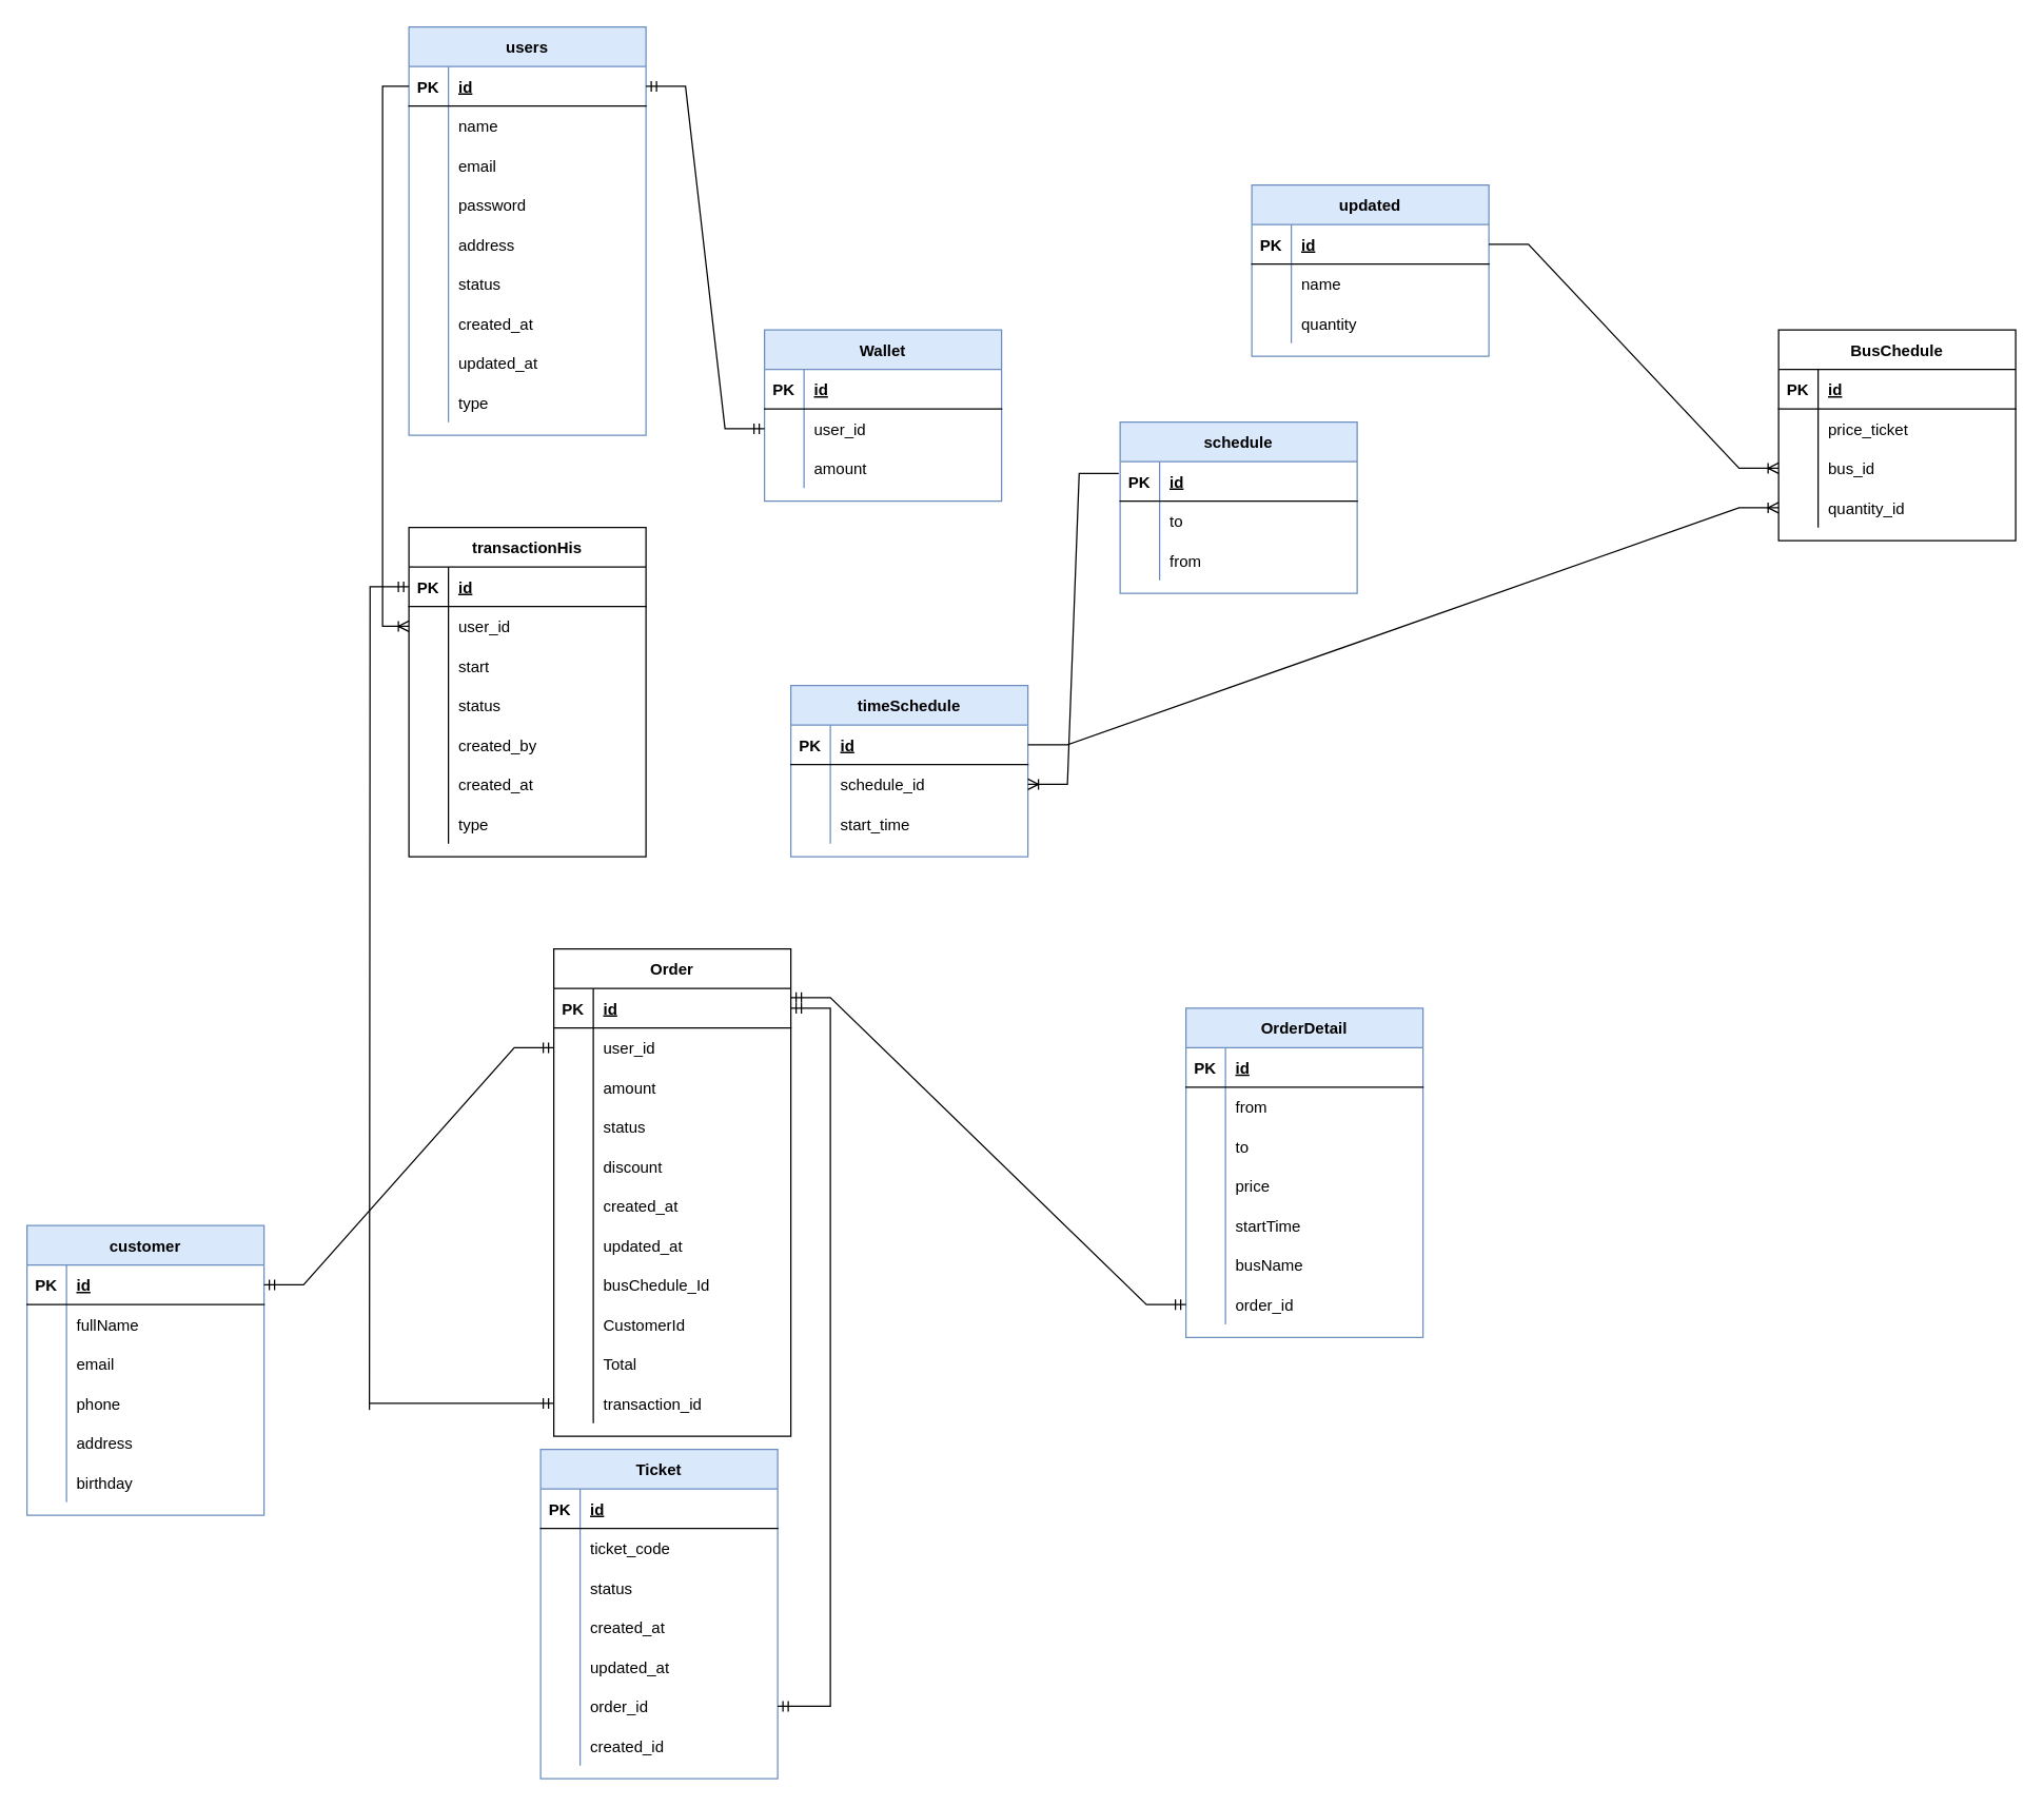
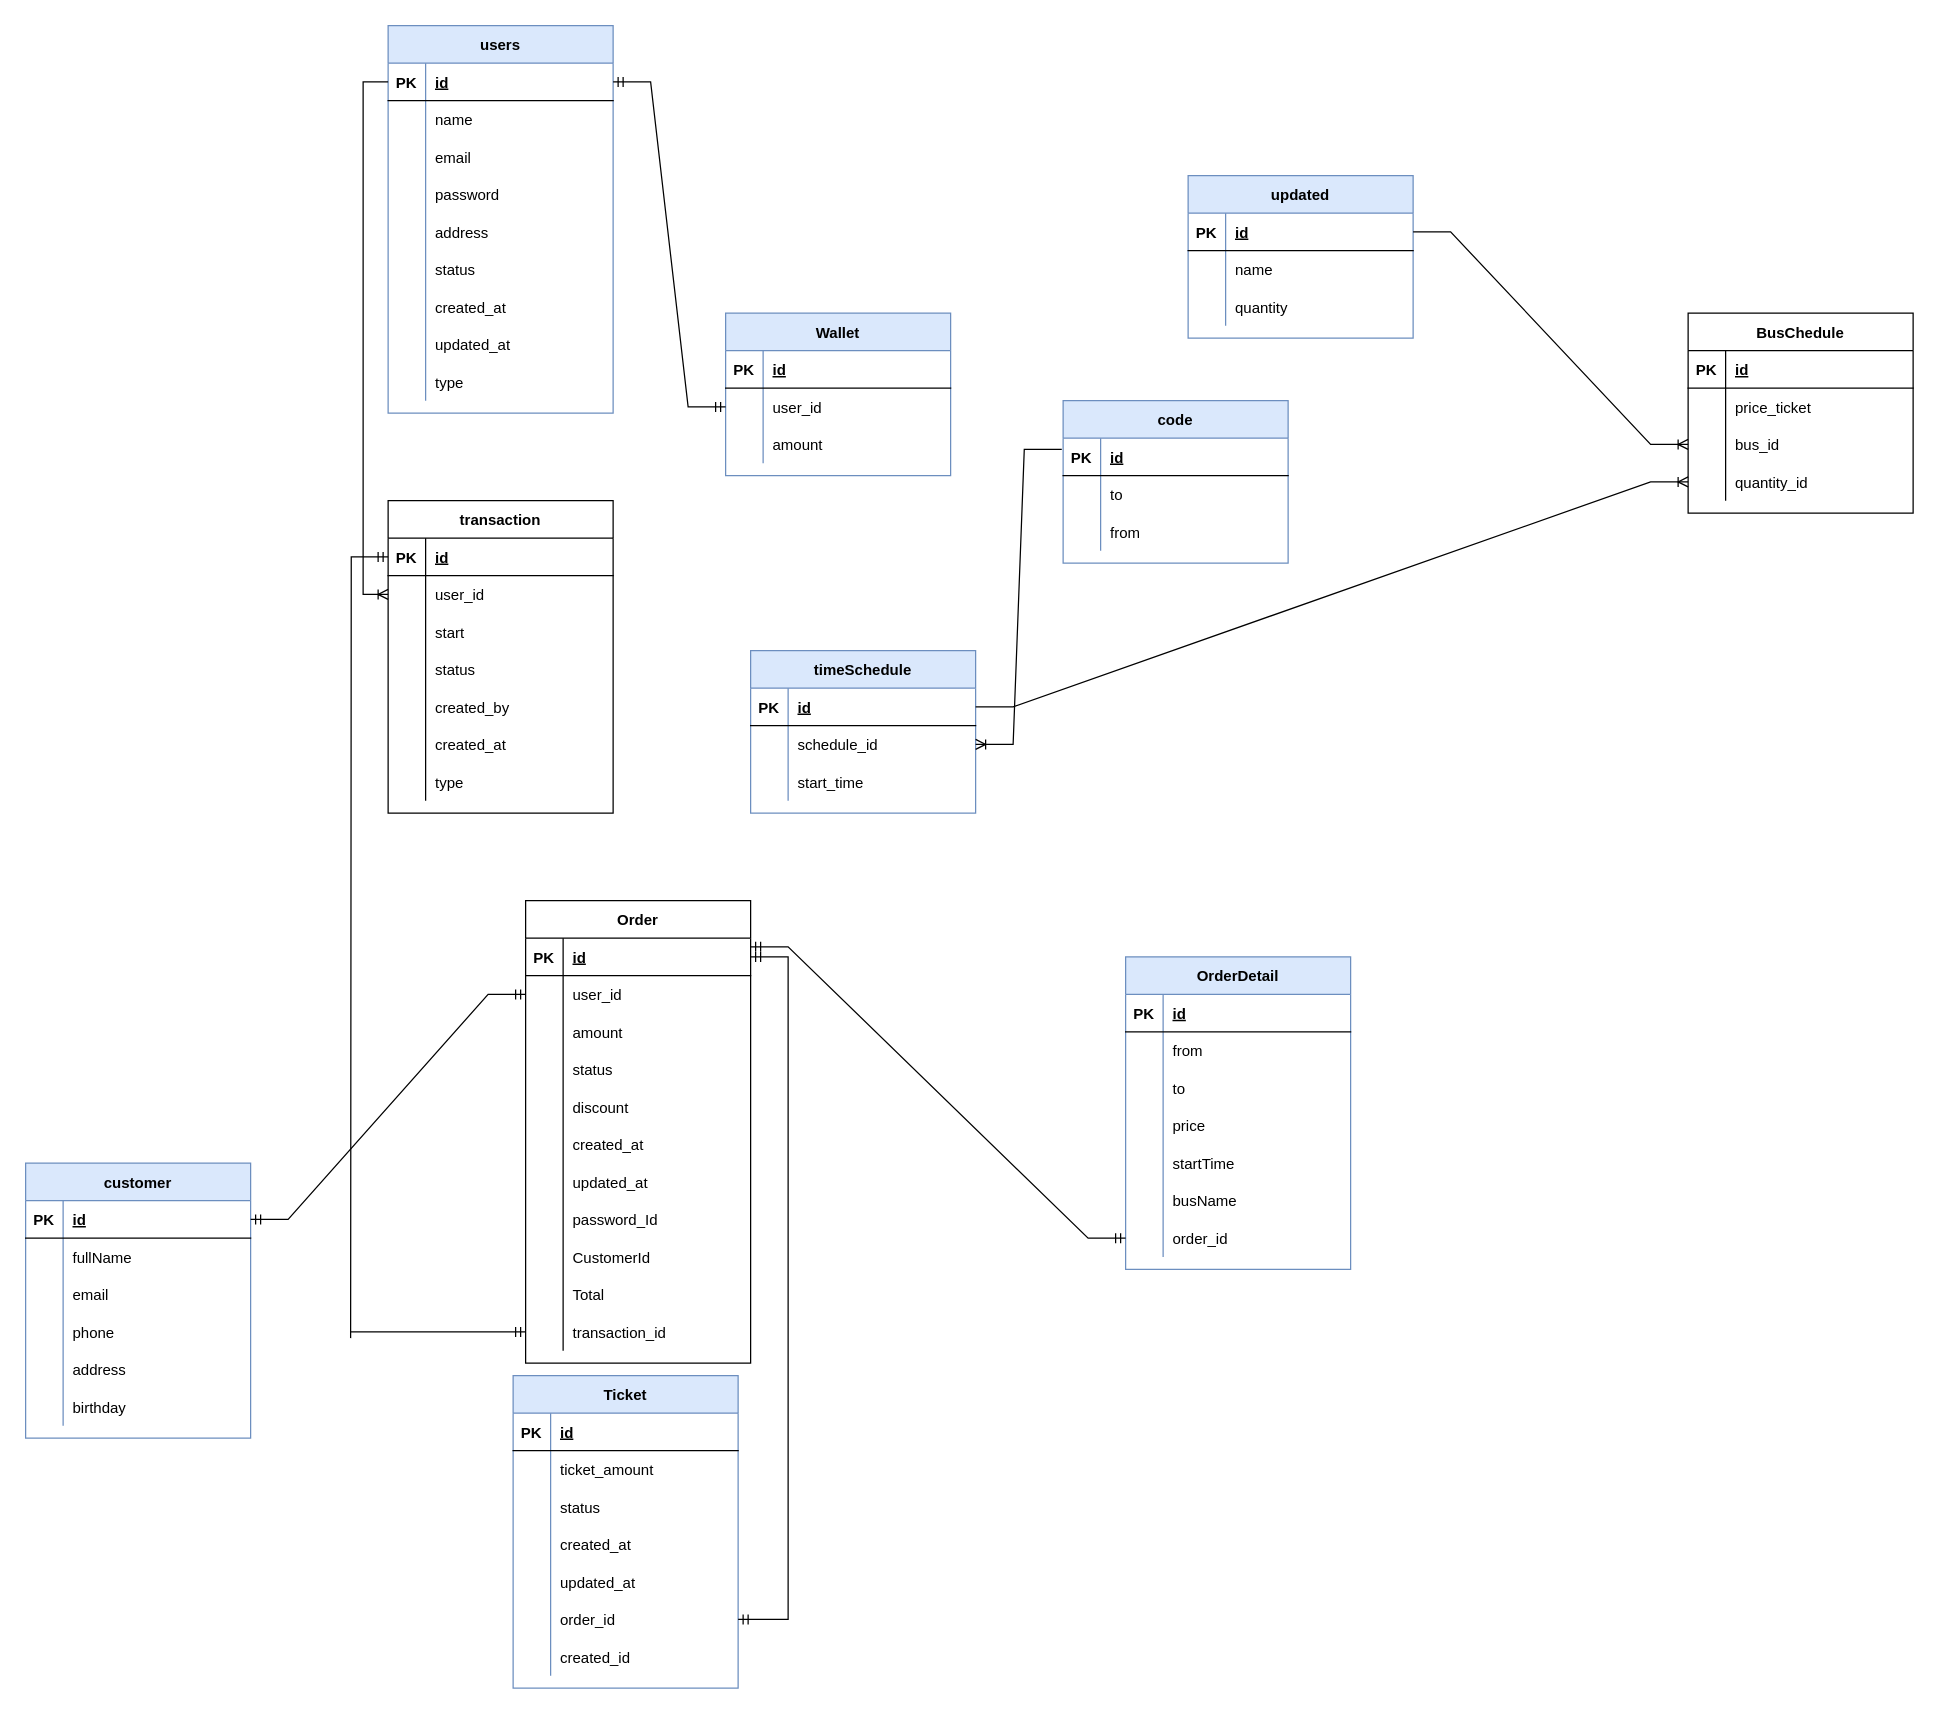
- <mxCell id="59" value="schedule" style="shape=table;startSize=30;container=1;collapsible=1;childLayout=tableLayout;fixedRows=1;rowLines=0;fontStyle=1;align=center;resizeLast=1;fillColor=#dae8fc;strokeColor=#6c8ebf;" parent="1" vertex="1"><mxGeometry x="850" y="320" width="180" height="130" as="geometry" /></mxCell>
+ <mxCell id="59" value="code" style="shape=table;startSize=30;container=1;collapsible=1;childLayout=tableLayout;fixedRows=1;rowLines=0;fontStyle=1;align=center;resizeLast=1;fillColor=#dae8fc;strokeColor=#6c8ebf;" parent="1" vertex="1"><mxGeometry x="850" y="320" width="180" height="130" as="geometry" /></mxCell>
- <mxCell id="91" value="transactionHis" style="shape=table;startSize=30;container=1;collapsible=1;childLayout=tableLayout;fixedRows=1;rowLines=0;fontStyle=1;align=center;resizeLast=1;" parent="1" vertex="1"><mxGeometry x="310" y="400" width="180" height="250" as="geometry" /></mxCell>
+ <mxCell id="91" value="transaction" style="shape=table;startSize=30;container=1;collapsible=1;childLayout=tableLayout;fixedRows=1;rowLines=0;fontStyle=1;align=center;resizeLast=1;" parent="1" vertex="1"><mxGeometry x="310" y="400" width="180" height="250" as="geometry" /></mxCell>
- <mxCell id="170" value="busChedule_Id" style="shape=partialRectangle;connectable=0;fillColor=none;top=0;left=0;bottom=0;right=0;align=left;spacingLeft=6;overflow=hidden;" parent="168" vertex="1"><mxGeometry x="30" width="150" height="30" as="geometry"><mxRectangle width="150" height="30" as="alternateBounds" /></mxGeometry></mxCell>
+ <mxCell id="170" value="password_Id" style="shape=partialRectangle;connectable=0;fillColor=none;top=0;left=0;bottom=0;right=0;align=left;spacingLeft=6;overflow=hidden;" parent="168" vertex="1"><mxGeometry x="30" width="150" height="30" as="geometry"><mxRectangle width="150" height="30" as="alternateBounds" /></mxGeometry></mxCell>
- <mxCell id="75" value="ticket_code" style="shape=partialRectangle;connectable=0;fillColor=none;top=0;left=0;bottom=0;right=0;align=left;spacingLeft=6;overflow=hidden;" parent="73" vertex="1"><mxGeometry x="30" width="150" height="30" as="geometry"><mxRectangle width="150" height="30" as="alternateBounds" /></mxGeometry></mxCell>
+ <mxCell id="75" value="ticket_amount" style="shape=partialRectangle;connectable=0;fillColor=none;top=0;left=0;bottom=0;right=0;align=left;spacingLeft=6;overflow=hidden;" parent="73" vertex="1"><mxGeometry x="30" width="150" height="30" as="geometry"><mxRectangle width="150" height="30" as="alternateBounds" /></mxGeometry></mxCell>
